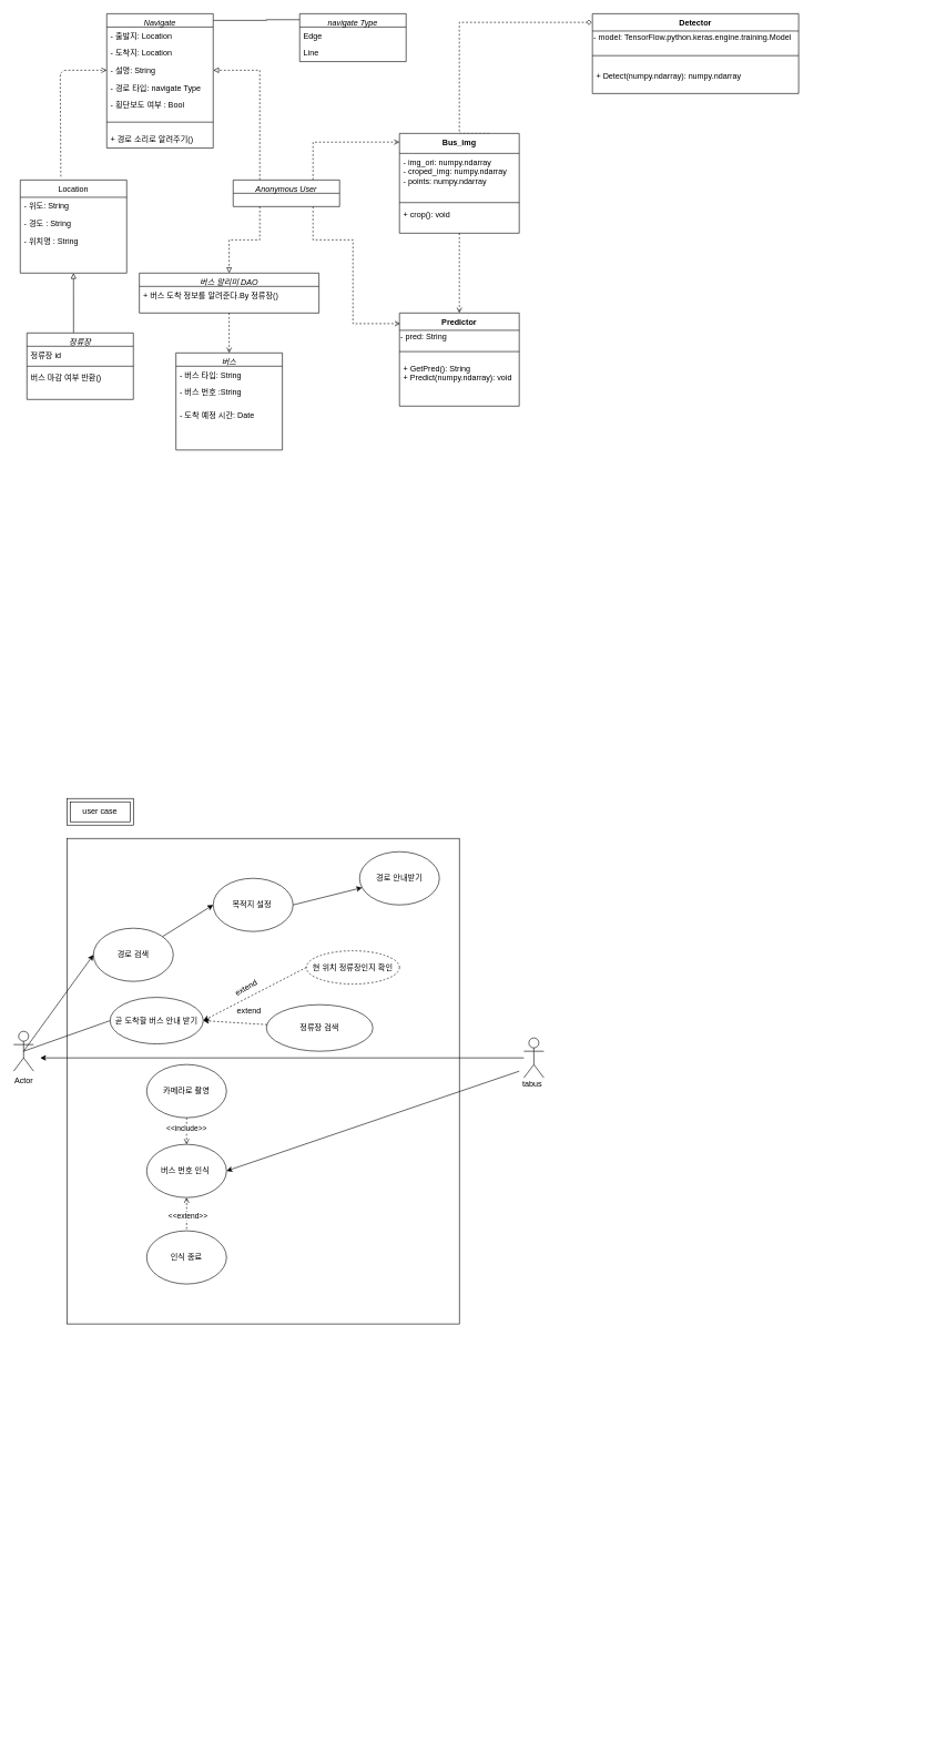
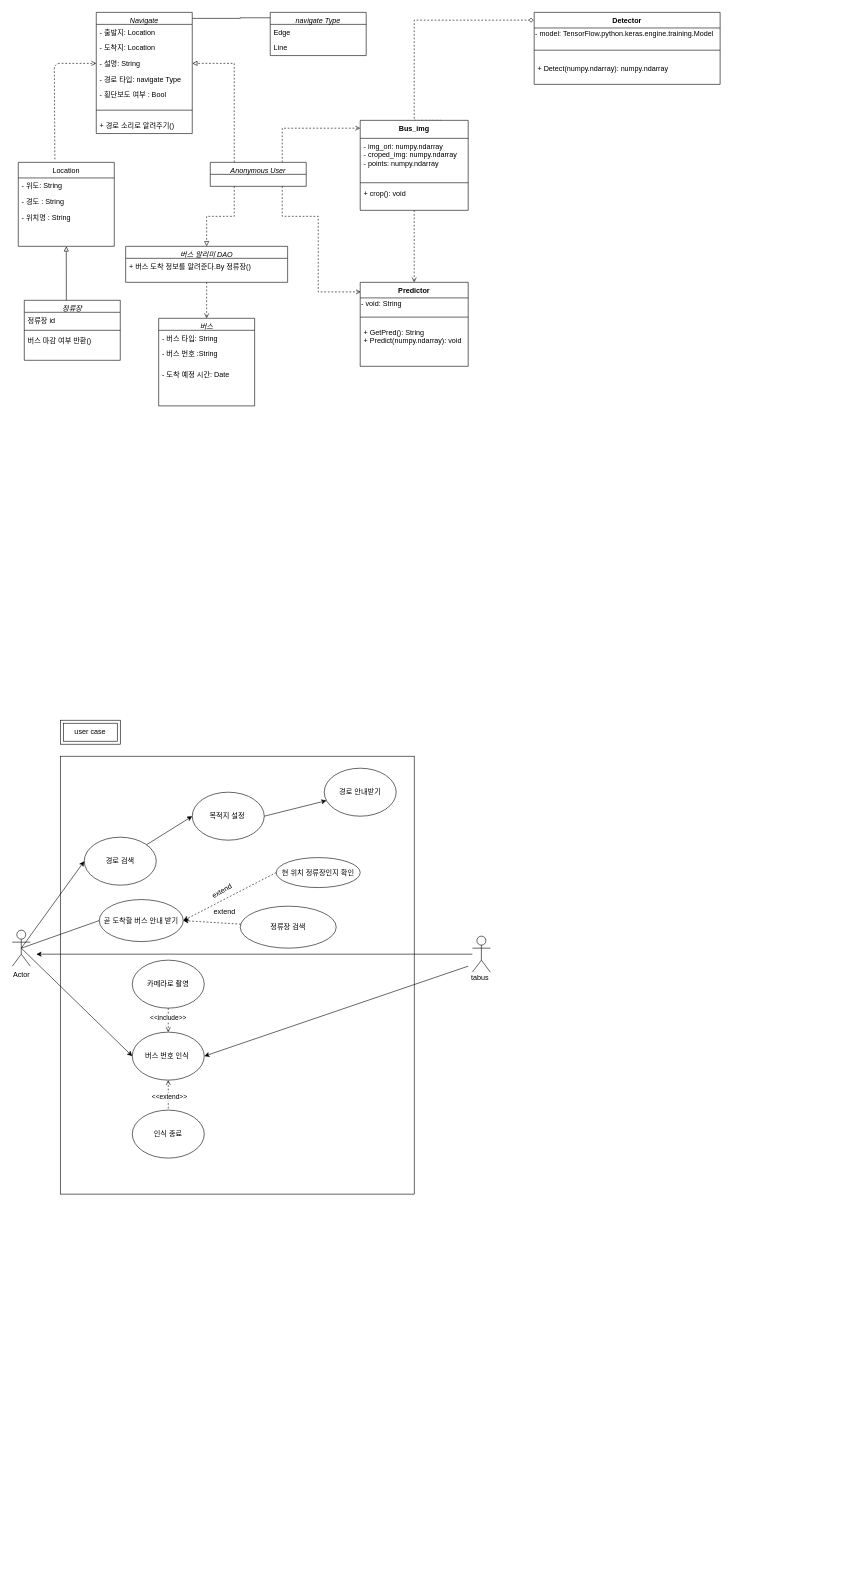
- <mxCell id="66" value="- pred: String" style="text;html=1;align=left;verticalAlign=middle;resizable=0;points=[];autosize=1;" parent="65" vertex="1"><mxGeometry y="26" width="180" height="20" as="geometry" /></mxCell>
+ <mxCell id="66" value="- void: String" style="text;html=1;align=left;verticalAlign=middle;resizable=0;points=[];autosize=1;" parent="65" vertex="1"><mxGeometry y="26" width="180" height="20" as="geometry" /></mxCell>
- <mxCell id="31" value="현 위치 정류장인지 확인" style="ellipse;whiteSpace=wrap;html=1;dashed=1;" parent="30" vertex="1"><mxGeometry width="140" height="50" as="geometry" /></mxCell>
+ <mxCell id="31" value="현 위치 정류장인지 확인" style="ellipse;whiteSpace=wrap;html=1;" parent="30" vertex="1"><mxGeometry width="140" height="50" as="geometry" /></mxCell>
+ <mxCell id="33" value="" style="endArrow=classic;html=1;exitX=0.5;exitY=0.5;exitDx=0;exitDy=0;exitPerimeter=0;entryX=0;entryY=0.5;entryDx=0;entryDy=0;endFill=1;" parent="1" source="7" target="27" edge="1"><mxGeometry width="50" height="50" relative="1" as="geometry"><mxPoint x="45" y="1590" as="sourcePoint" /><mxPoint x="370" y="1695" as="targetPoint" /></mxGeometry></mxCell>
